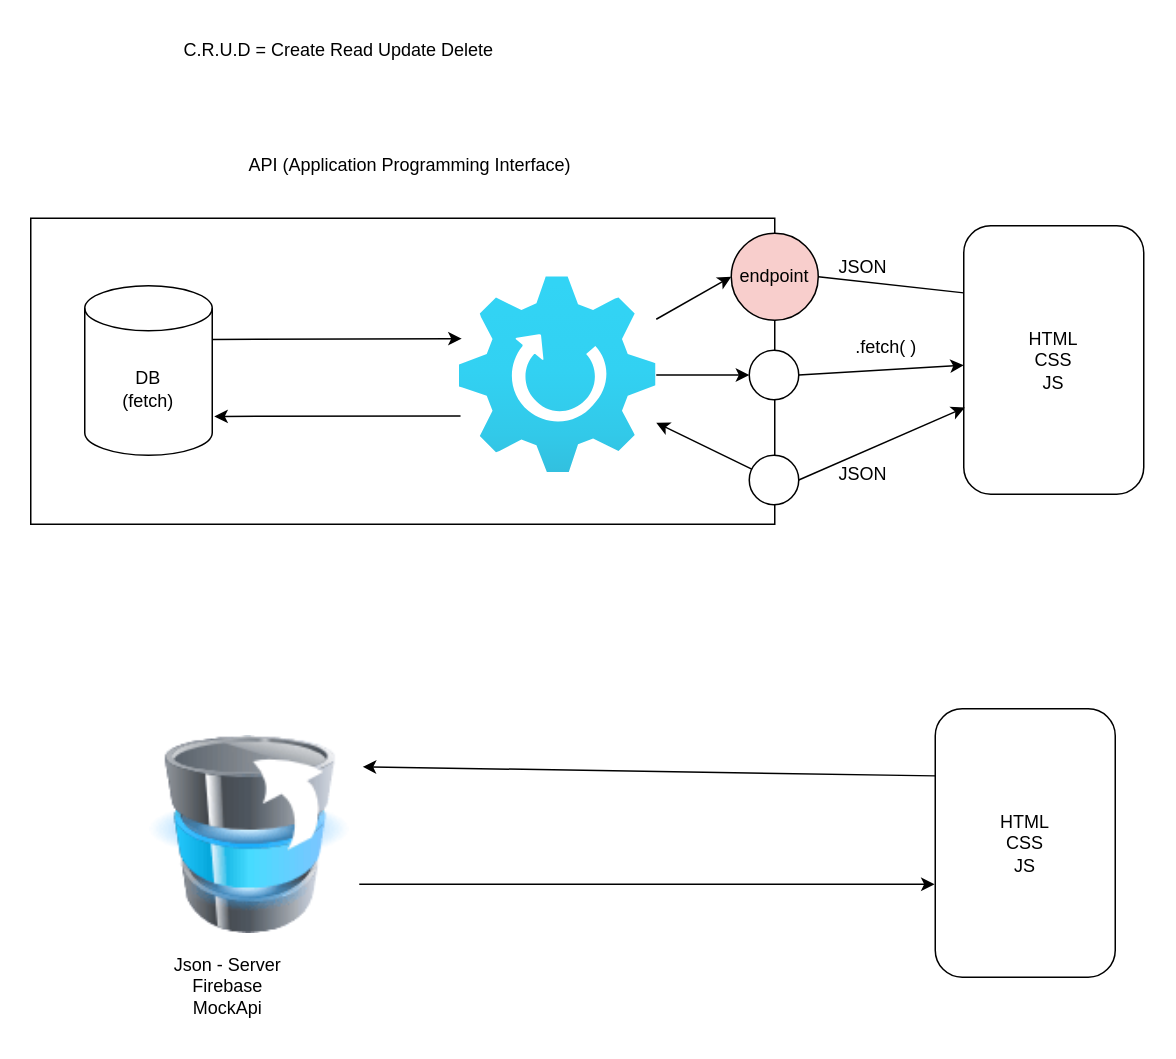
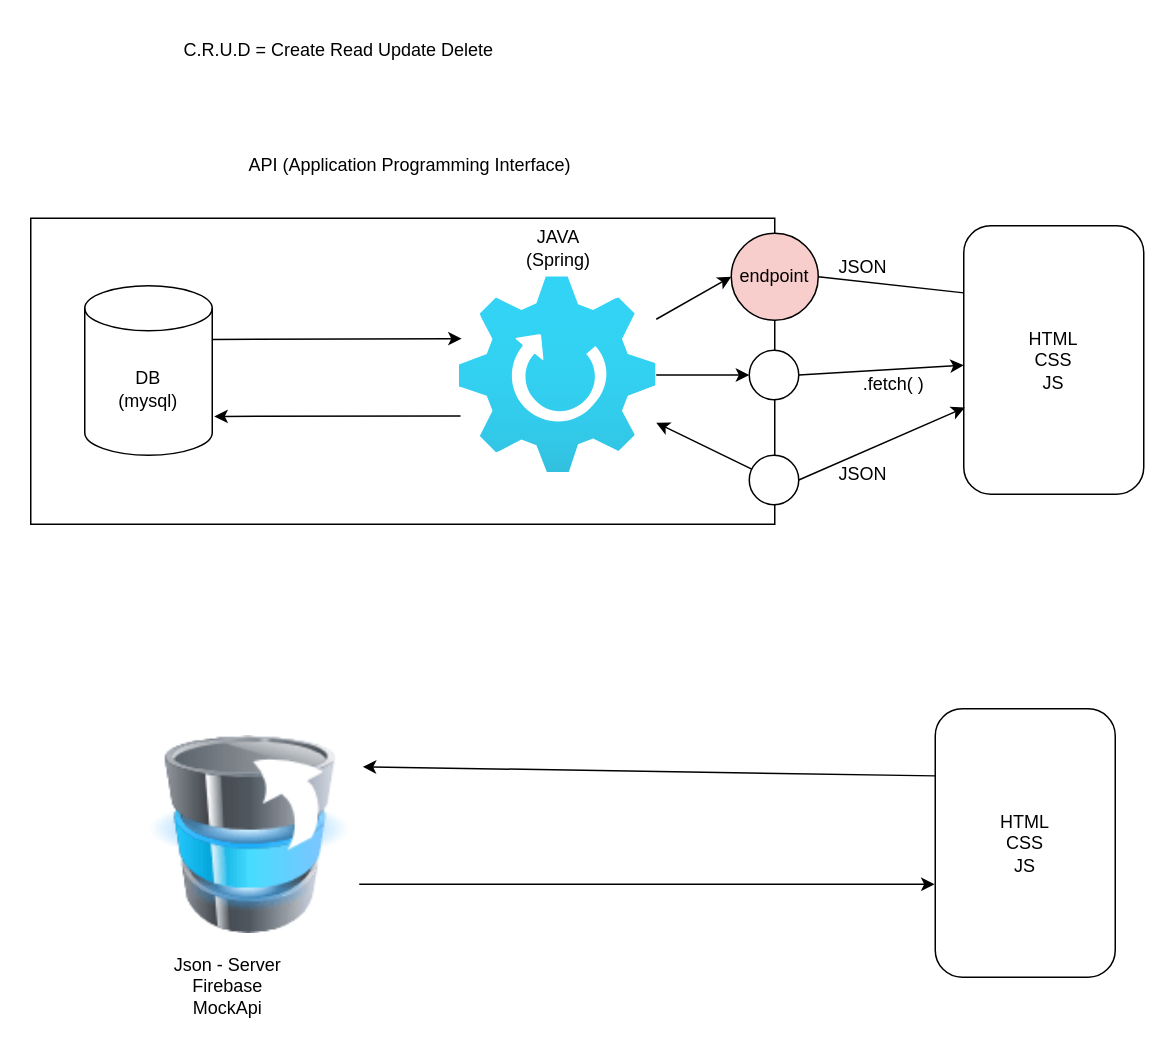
+ <mxCell id="15" value="JAVA (Spring)" style="text;html=1;strokeColor=none;fillColor=none;align=center;verticalAlign=middle;whiteSpace=wrap;rounded=0;" parent="1" vertex="1"><mxGeometry x="341.5" y="150" width="60" height="30" as="geometry" /></mxCell>
- <mxCell id="22" value=".fetch( )" style="text;html=1;align=center;verticalAlign=middle;resizable=0;points=[];autosize=1;strokeColor=none;fillColor=none;" parent="1" vertex="1"><mxGeometry x="560" y="218" width="59" height="26" as="geometry" /></mxCell>
+ <mxCell id="22" value=".fetch( )" style="text;html=1;align=center;verticalAlign=middle;resizable=0;points=[];autosize=1;strokeColor=none;fillColor=none;" parent="1" vertex="1"><mxGeometry x="565" y="243" width="59" height="26" as="geometry" /></mxCell>
- <mxCell id="10" value="DB&lt;br&gt;(fetch)" style="shape=cylinder3;whiteSpace=wrap;html=1;boundedLbl=1;backgroundOutline=1;size=15;" parent="1" vertex="1"><mxGeometry x="56" y="190" width="85" height="113" as="geometry" /></mxCell>
+ <mxCell id="10" value="DB&lt;br&gt;(mysql)" style="shape=cylinder3;whiteSpace=wrap;html=1;boundedLbl=1;backgroundOutline=1;size=15;" parent="1" vertex="1"><mxGeometry x="56" y="190" width="85" height="113" as="geometry" /></mxCell>
